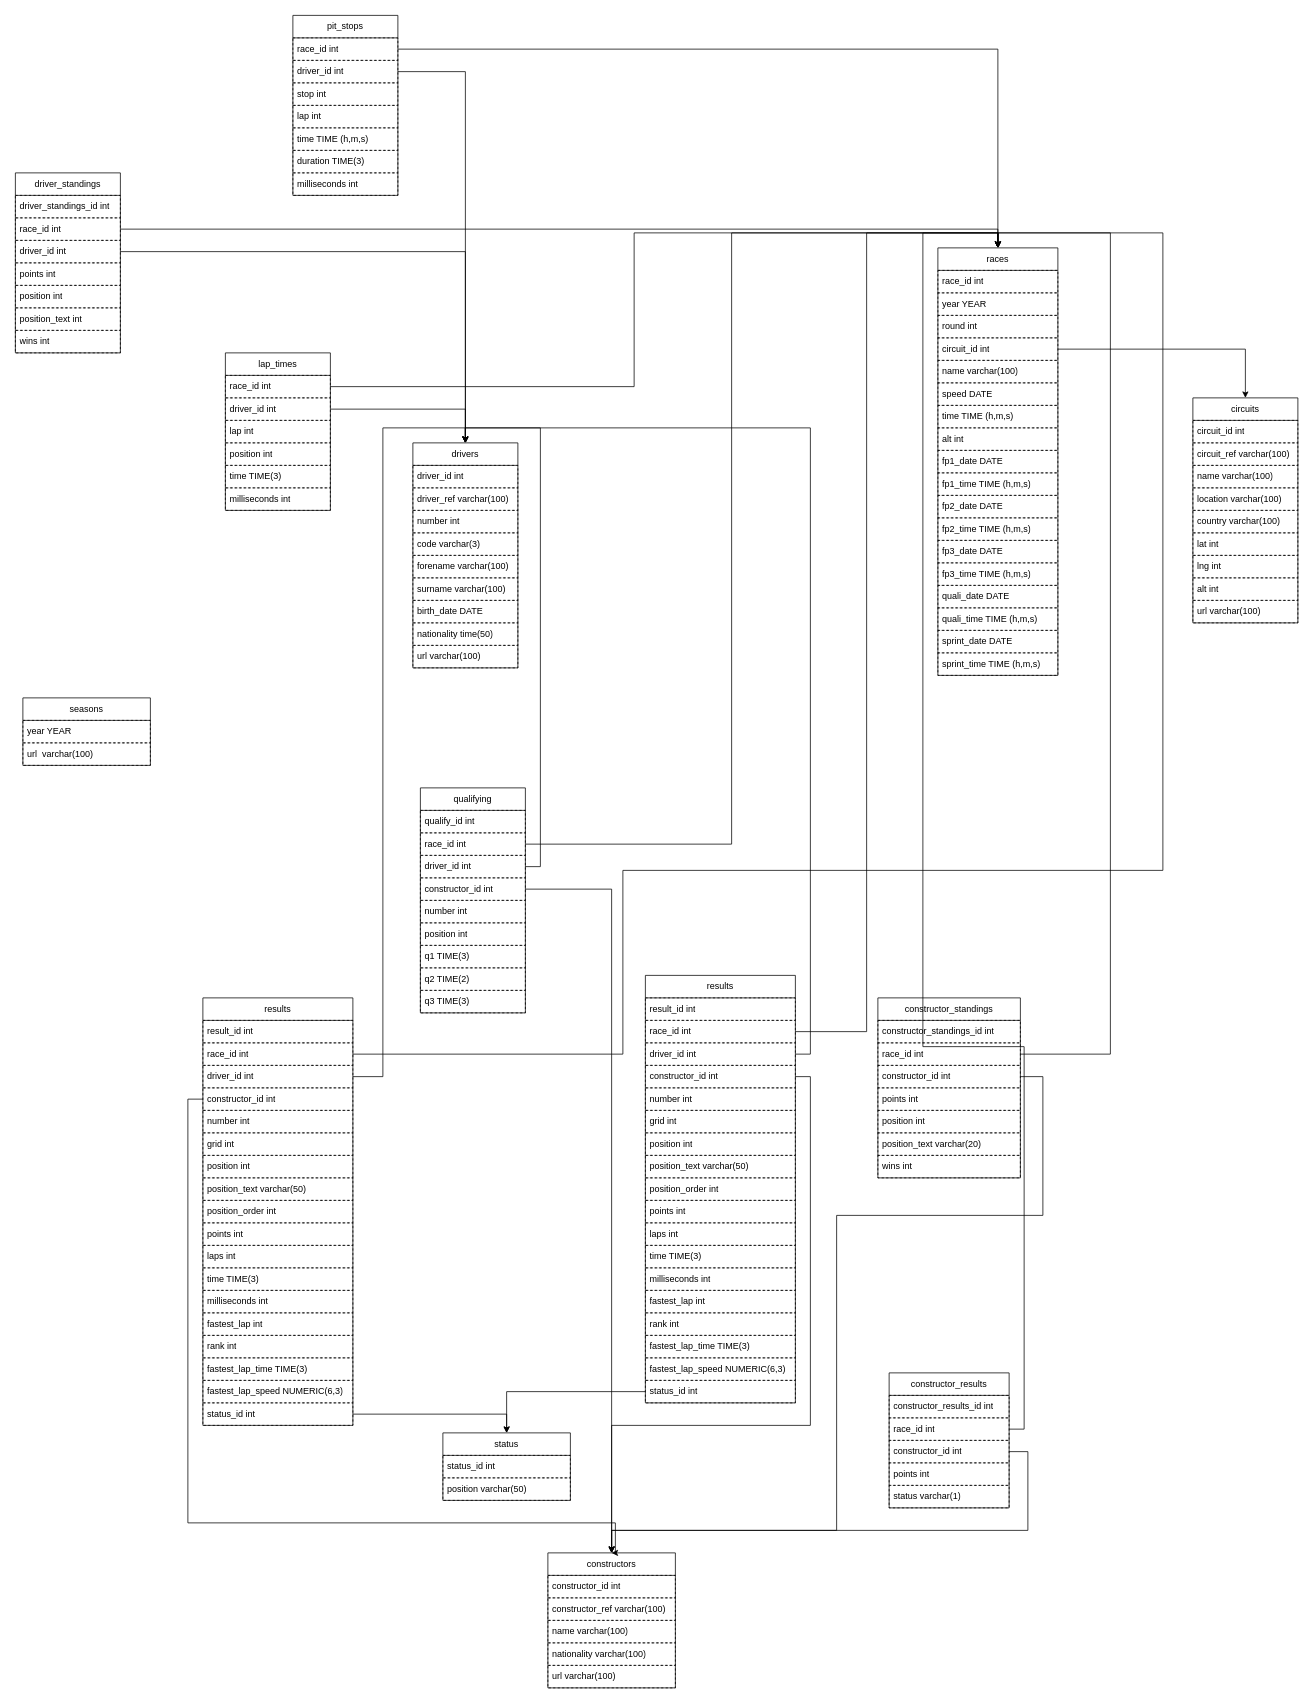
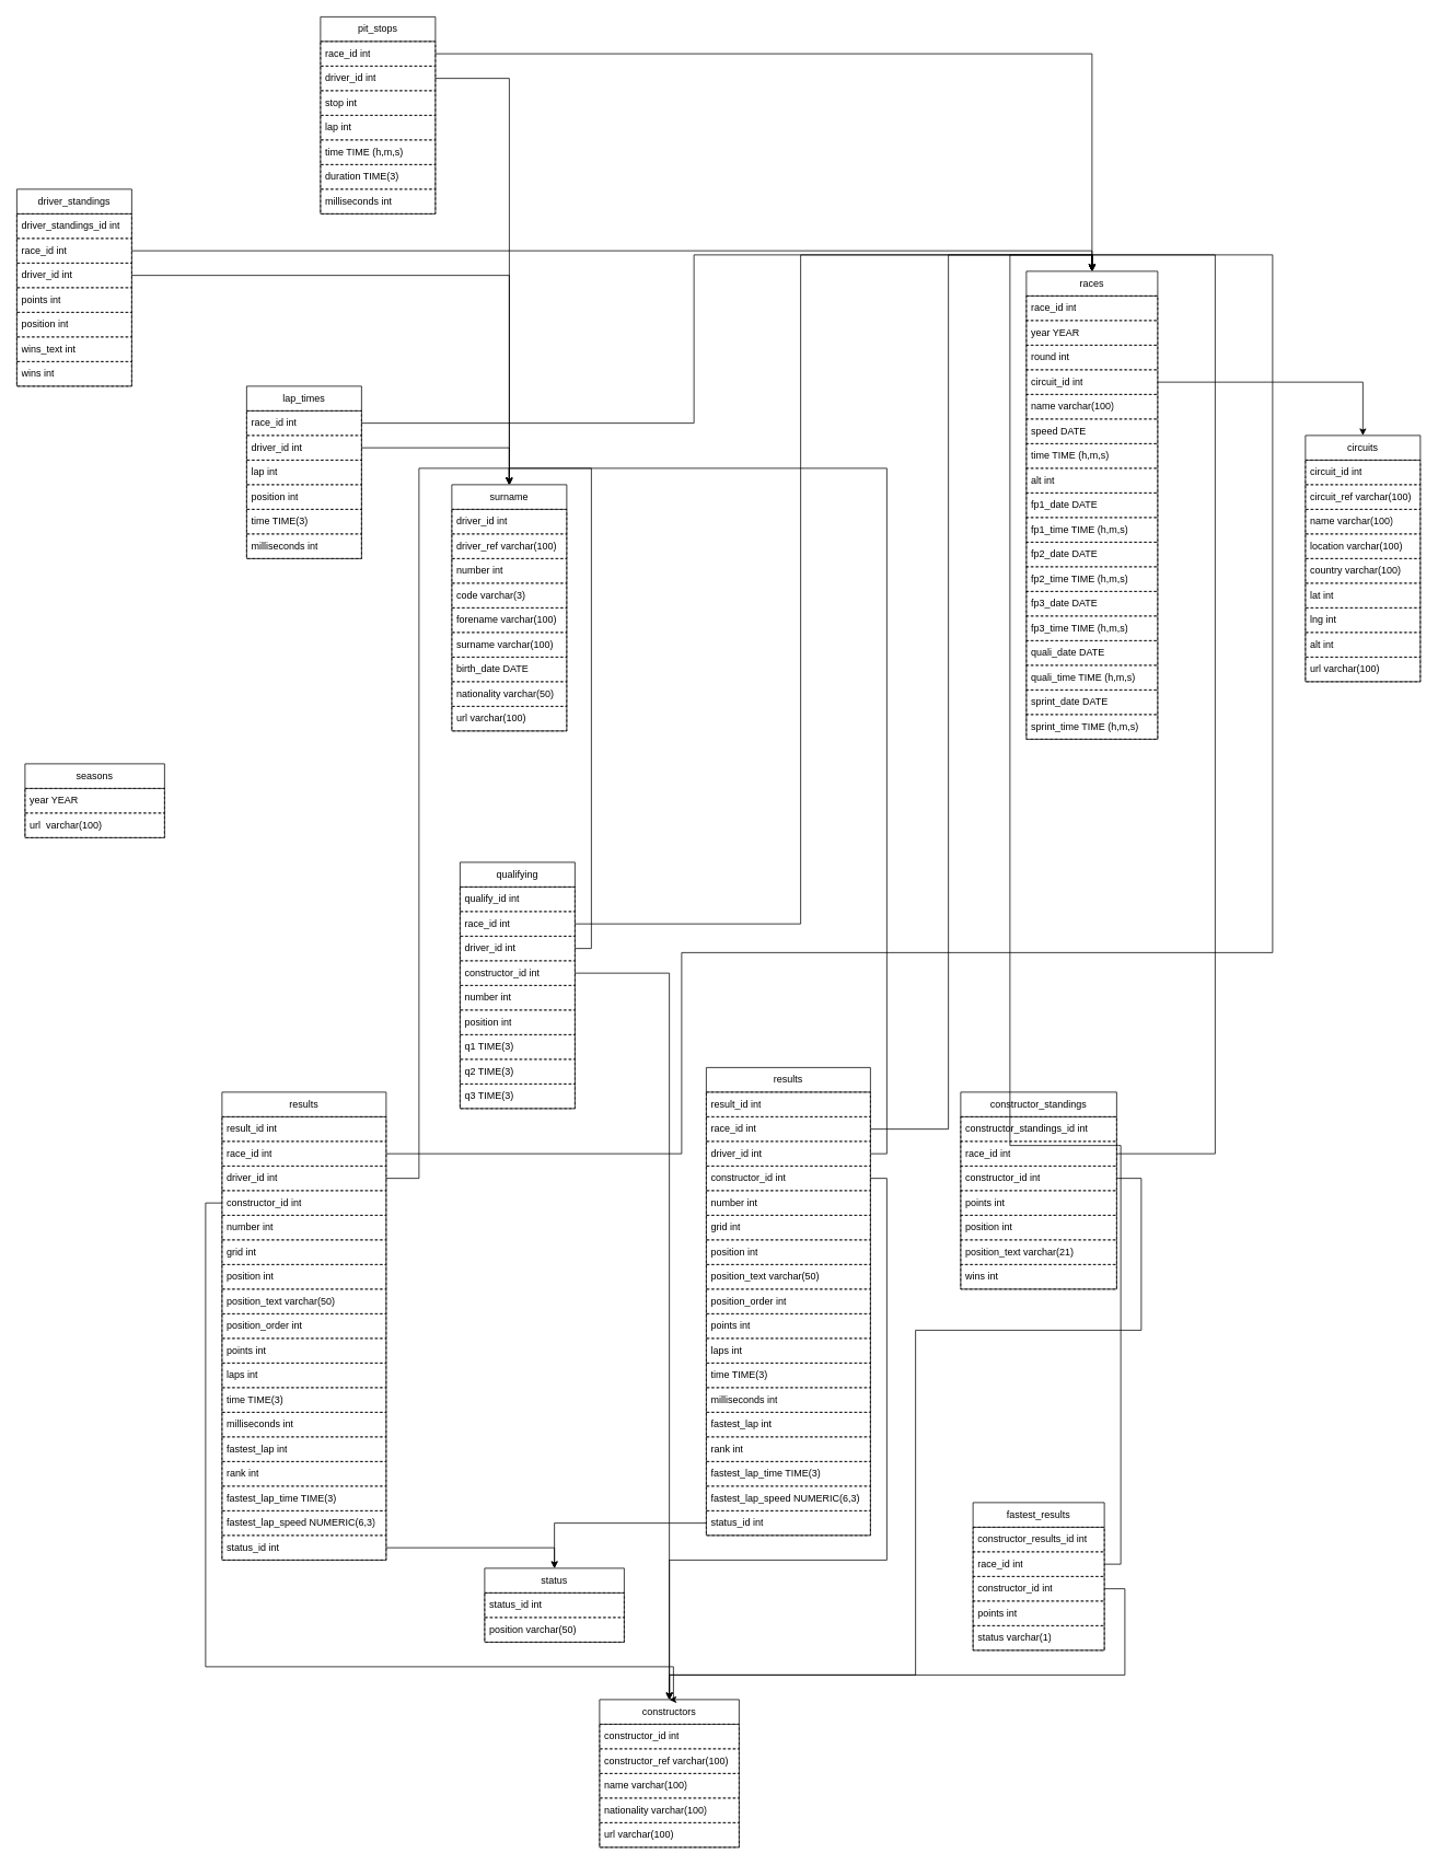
- <mxCell id="38" value="position_text int" style="text;strokeColor=default;fillColor=none;align=left;verticalAlign=middle;spacingLeft=4;spacingRight=4;overflow=hidden;points=[[0,0.5],[1,0.5]];portConstraint=eastwest;rotatable=0;whiteSpace=wrap;html=1;dashed=1;" vertex="1" parent="32"><mxGeometry y="180" width="140" height="30" as="geometry" /></mxCell>
+ <mxCell id="38" value="wins_text int" style="text;strokeColor=default;fillColor=none;align=left;verticalAlign=middle;spacingLeft=4;spacingRight=4;overflow=hidden;points=[[0,0.5],[1,0.5]];portConstraint=eastwest;rotatable=0;whiteSpace=wrap;html=1;dashed=1;" vertex="1" parent="32"><mxGeometry y="180" width="140" height="30" as="geometry" /></mxCell>
- <mxCell id="40" value="drivers" style="swimlane;fontStyle=0;childLayout=stackLayout;horizontal=1;startSize=30;horizontalStack=0;resizeParent=1;resizeParentMax=0;resizeLast=0;collapsible=1;marginBottom=0;whiteSpace=wrap;html=1;" vertex="1" parent="1"><mxGeometry x="550" y="590" width="140" height="300" as="geometry" /></mxCell>
+ <mxCell id="40" value="surname" style="swimlane;fontStyle=0;childLayout=stackLayout;horizontal=1;startSize=30;horizontalStack=0;resizeParent=1;resizeParentMax=0;resizeLast=0;collapsible=1;marginBottom=0;whiteSpace=wrap;html=1;" vertex="1" parent="1"><mxGeometry x="550" y="590" width="140" height="300" as="geometry" /></mxCell>
- <mxCell id="48" value="nationality time(50)" style="text;strokeColor=default;fillColor=none;align=left;verticalAlign=middle;spacingLeft=4;spacingRight=4;overflow=hidden;points=[[0,0.5],[1,0.5]];portConstraint=eastwest;rotatable=0;whiteSpace=wrap;html=1;dashed=1;" vertex="1" parent="40"><mxGeometry y="240" width="140" height="30" as="geometry" /></mxCell>
+ <mxCell id="48" value="nationality varchar(50)" style="text;strokeColor=default;fillColor=none;align=left;verticalAlign=middle;spacingLeft=4;spacingRight=4;overflow=hidden;points=[[0,0.5],[1,0.5]];portConstraint=eastwest;rotatable=0;whiteSpace=wrap;html=1;dashed=1;" vertex="1" parent="40"><mxGeometry y="240" width="140" height="30" as="geometry" /></mxCell>
- <mxCell id="73" value="q2 TIME(2)" style="text;strokeColor=default;fillColor=none;align=left;verticalAlign=middle;spacingLeft=4;spacingRight=4;overflow=hidden;points=[[0,0.5],[1,0.5]];portConstraint=eastwest;rotatable=0;whiteSpace=wrap;html=1;dashed=1;" vertex="1" parent="65"><mxGeometry y="240" width="140" height="30" as="geometry" /></mxCell>
+ <mxCell id="73" value="q2 TIME(3)" style="text;strokeColor=default;fillColor=none;align=left;verticalAlign=middle;spacingLeft=4;spacingRight=4;overflow=hidden;points=[[0,0.5],[1,0.5]];portConstraint=eastwest;rotatable=0;whiteSpace=wrap;html=1;dashed=1;" vertex="1" parent="65"><mxGeometry y="240" width="140" height="30" as="geometry" /></mxCell>
- <mxCell id="24" value="position_text varchar(20)" style="text;strokeColor=default;fillColor=none;align=left;verticalAlign=middle;spacingLeft=4;spacingRight=4;overflow=hidden;points=[[0,0.5],[1,0.5]];portConstraint=eastwest;rotatable=0;whiteSpace=wrap;html=1;dashed=1;" vertex="1" parent="18"><mxGeometry y="180" width="190" height="30" as="geometry" /></mxCell>
+ <mxCell id="24" value="position_text varchar(21)" style="text;strokeColor=default;fillColor=none;align=left;verticalAlign=middle;spacingLeft=4;spacingRight=4;overflow=hidden;points=[[0,0.5],[1,0.5]];portConstraint=eastwest;rotatable=0;whiteSpace=wrap;html=1;dashed=1;" vertex="1" parent="18"><mxGeometry y="180" width="190" height="30" as="geometry" /></mxCell>
- <mxCell id="12" value="constructor_results" style="swimlane;fontStyle=0;childLayout=stackLayout;horizontal=1;startSize=30;horizontalStack=0;resizeParent=1;resizeParentMax=0;resizeLast=0;collapsible=1;marginBottom=0;whiteSpace=wrap;html=1;" vertex="1" parent="1"><mxGeometry x="1185" y="1830" width="160" height="180" as="geometry" /></mxCell>
+ <mxCell id="12" value="fastest_results" style="swimlane;fontStyle=0;childLayout=stackLayout;horizontal=1;startSize=30;horizontalStack=0;resizeParent=1;resizeParentMax=0;resizeLast=0;collapsible=1;marginBottom=0;whiteSpace=wrap;html=1;" vertex="1" parent="1"><mxGeometry x="1185" y="1830" width="160" height="180" as="geometry" /></mxCell>
